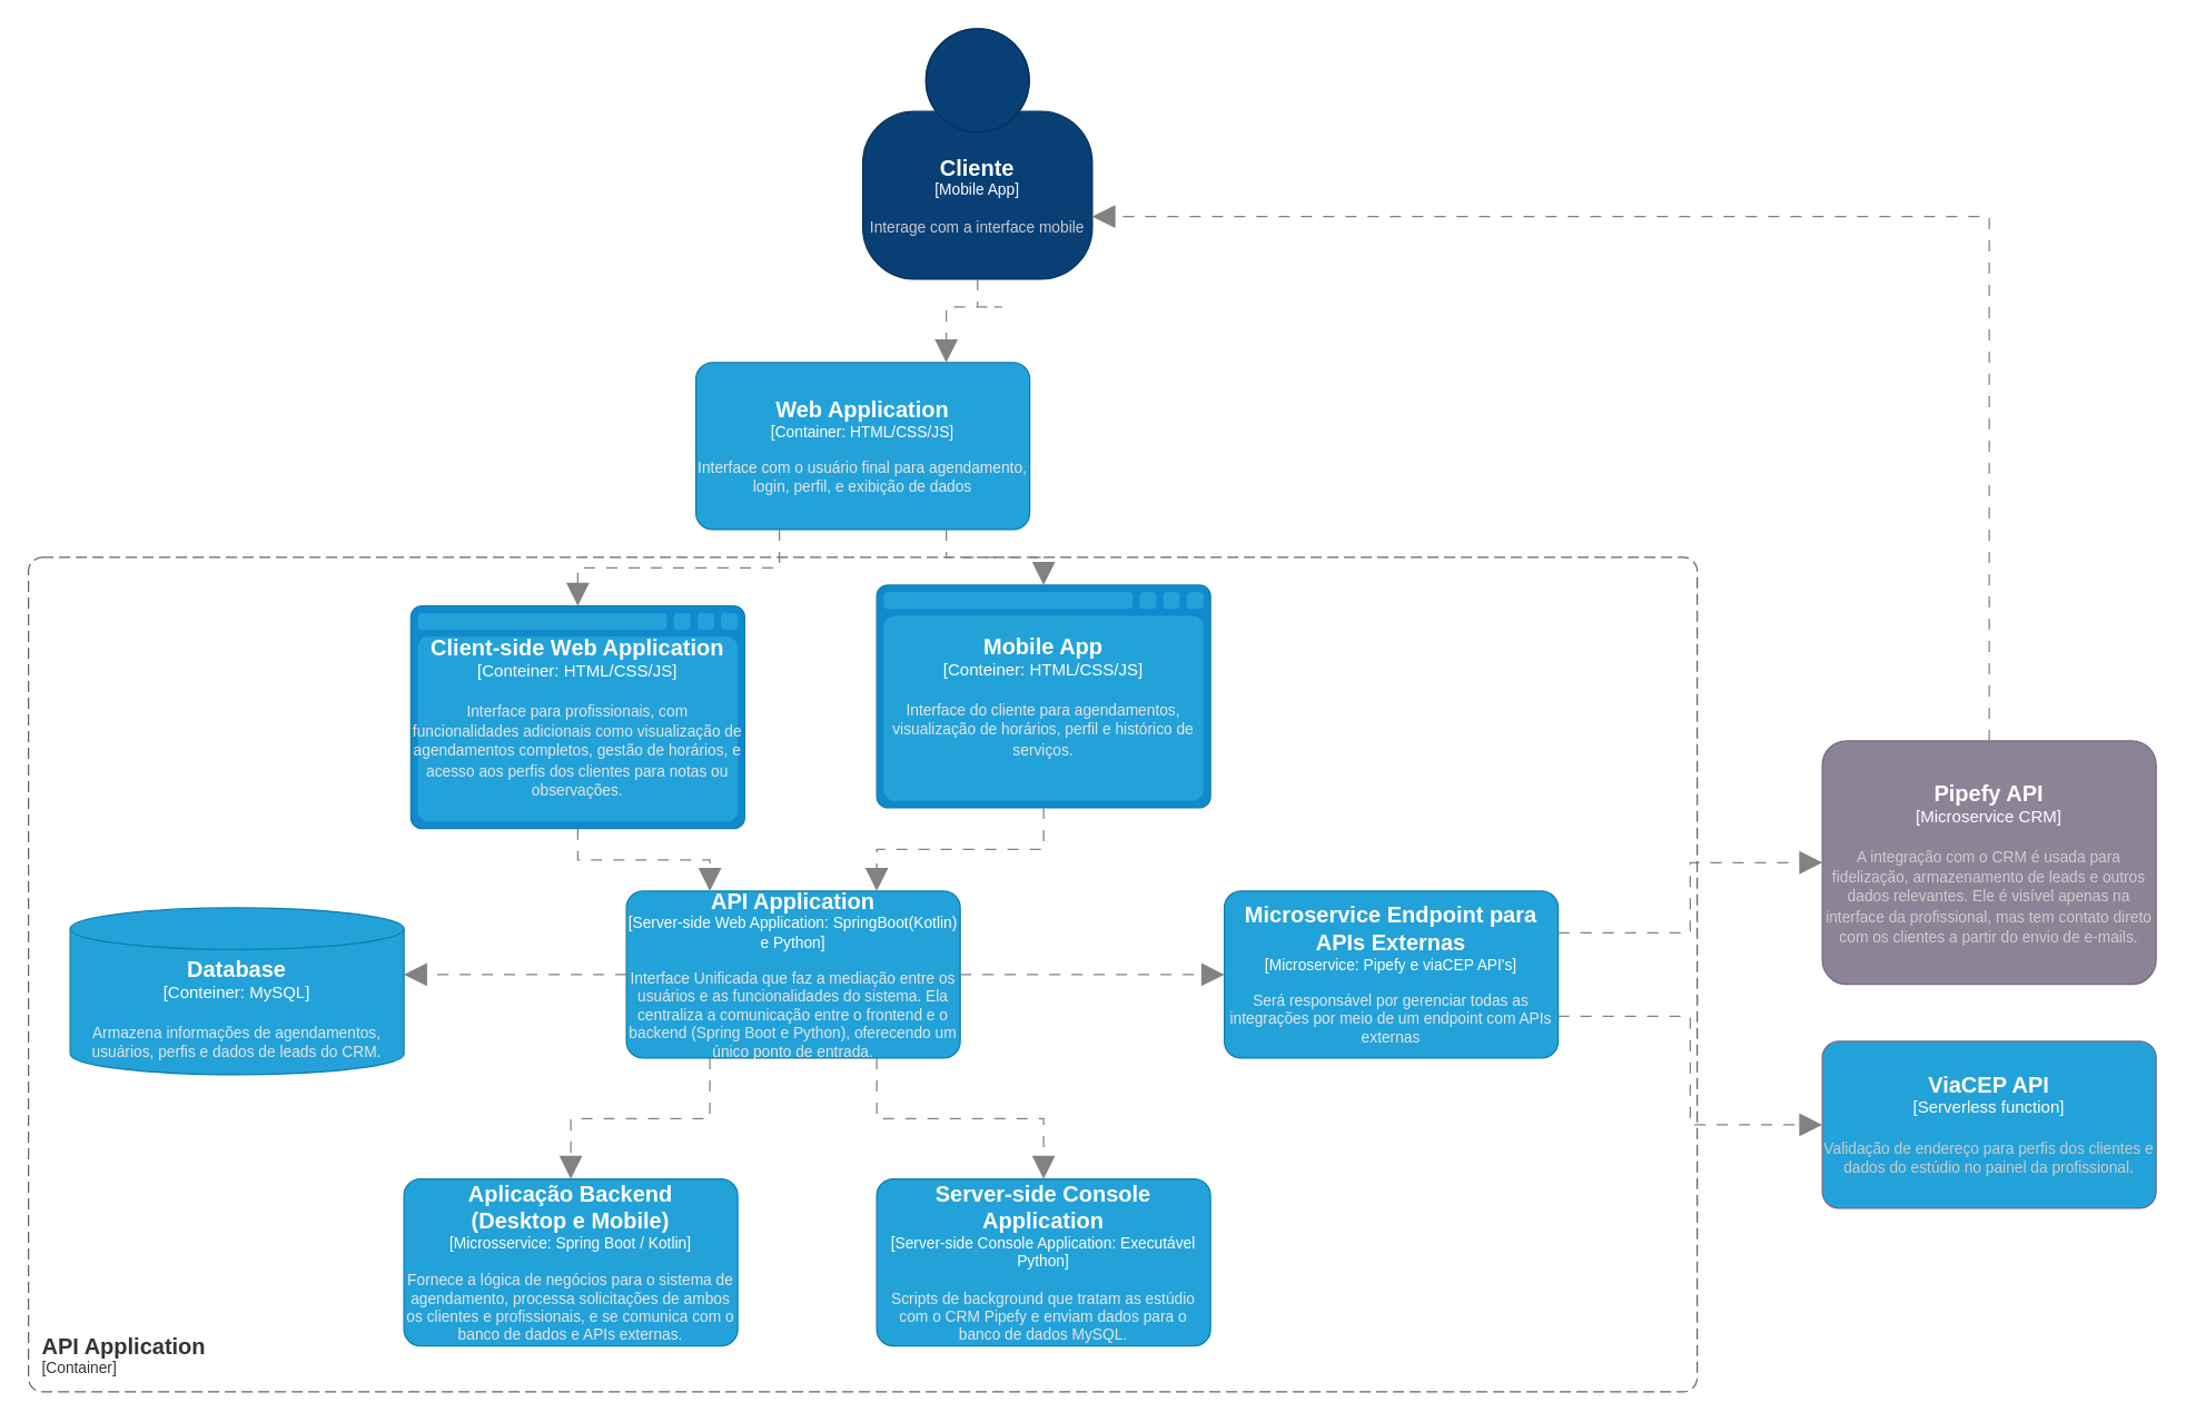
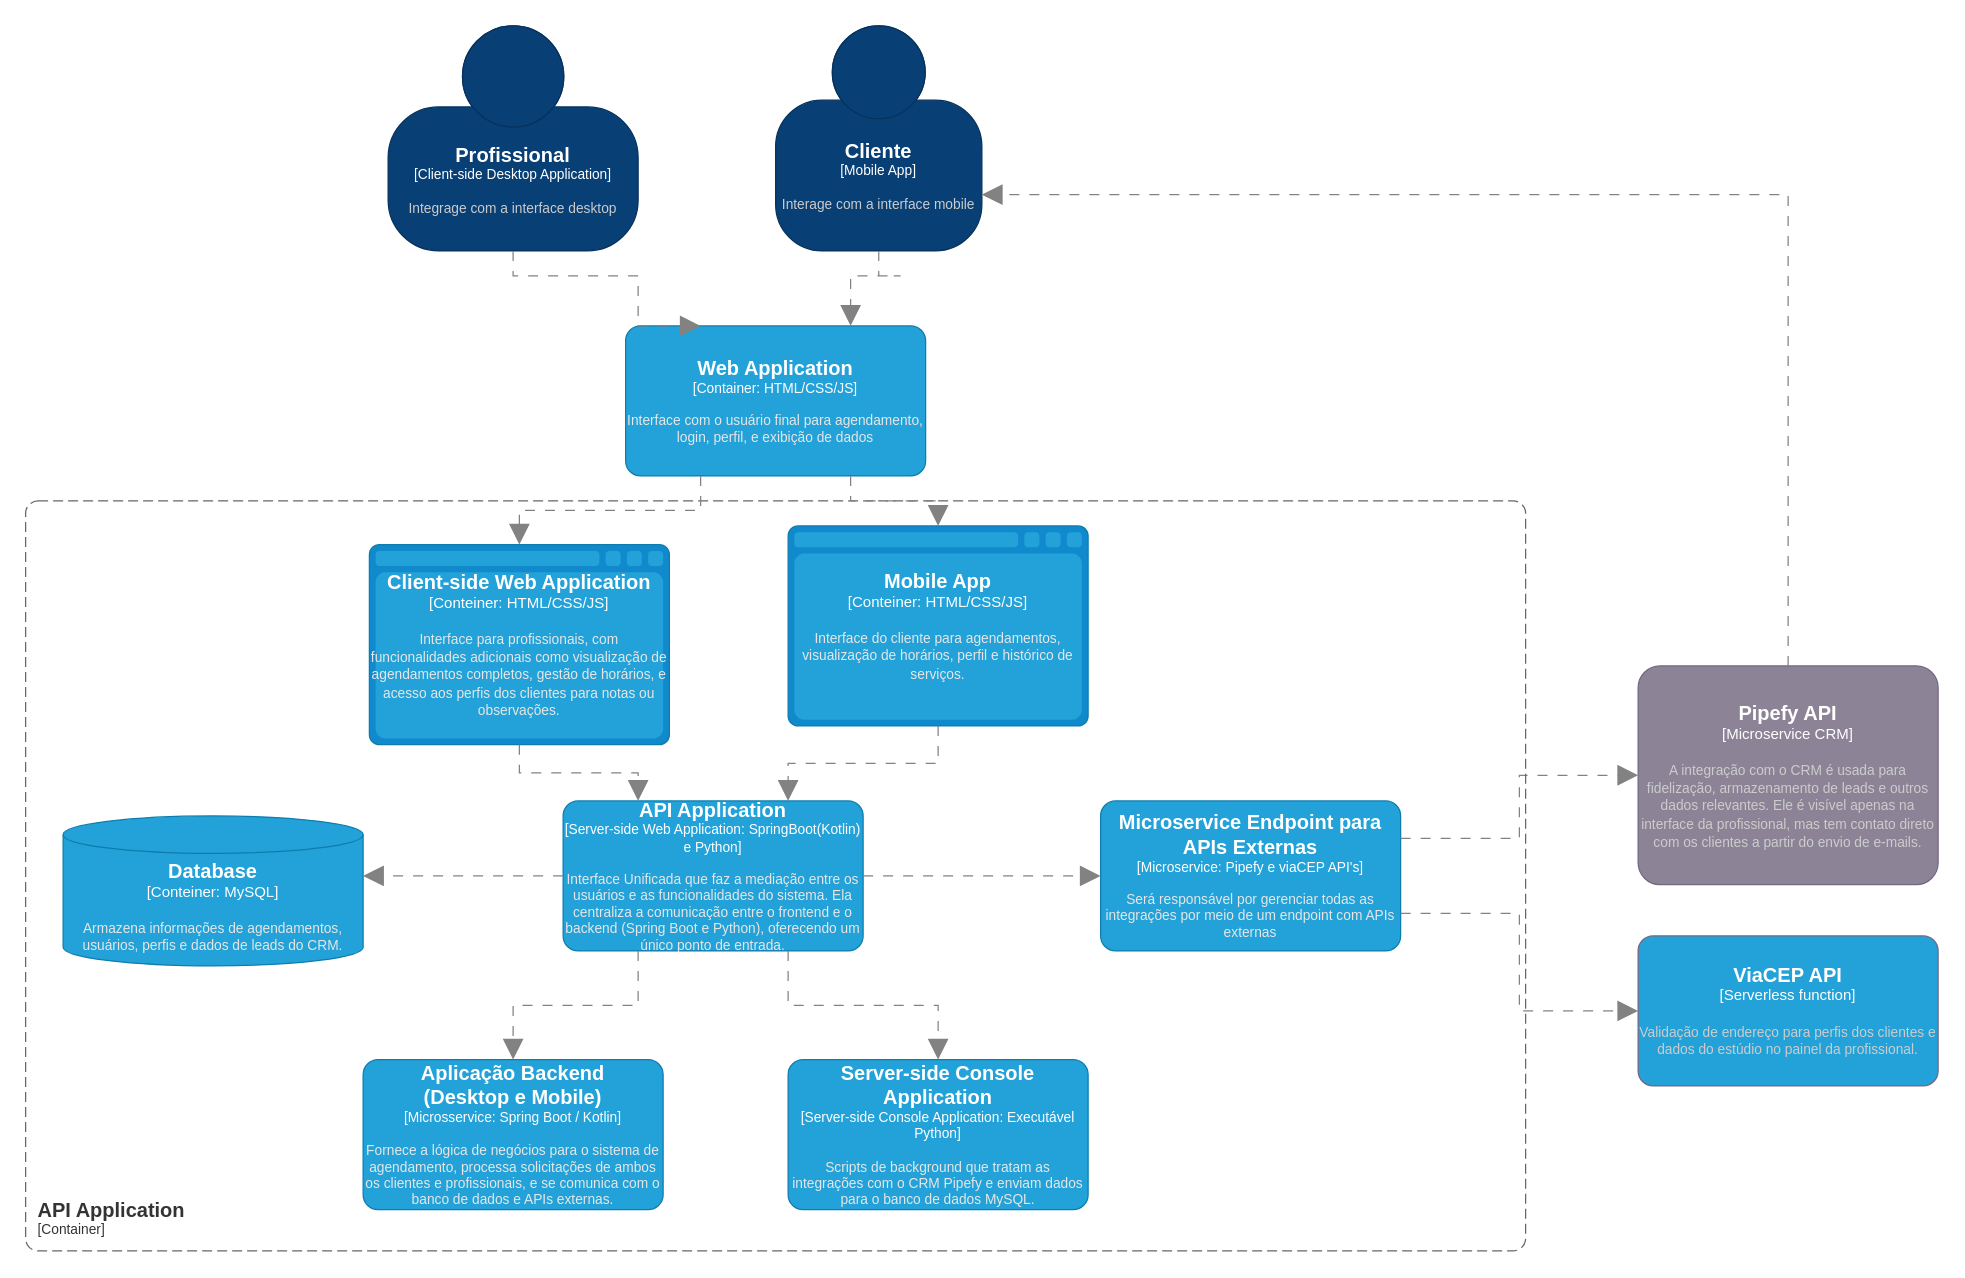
+ <mxCell id="3" value="&lt;font style=&quot;font-size: 16px&quot;&gt;&lt;b&gt;Profissional&lt;/b&gt;&lt;/font&gt;&lt;div&gt;[Client-side Desktop Application]&lt;/div&gt;&lt;br&gt;&lt;div&gt;&lt;font style=&quot;font-size: 11px&quot;&gt;&lt;font color=&quot;#cccccc&quot;&gt;Integrage com a interface desktop&lt;/font&gt;&lt;/div&gt;" style="html=1;fontSize=11;dashed=0;whiteSpace=wrap;fillColor=#083F75;strokeColor=#06315C;fontColor=#ffffff;shape=mxgraph.c4.person2;align=center;metaEdit=1;points=[[0.5,0,0],[1,0.5,0],[1,0.75,0],[0.75,1,0],[0.5,1,0],[0.25,1,0],[0,0.75,0],[0,0.5,0]];resizable=0;" vertex="1" parent="1"><mxGeometry x="310" width="200" height="180" as="geometry" y="20" /></mxCell>
+ <mxCell id="25" value="" style="endArrow=block;html=1;fontSize=10;fontColor=#404040;strokeWidth=1;endFill=1;strokeColor=#828282;elbow=vertical;metaEdit=1;endSize=14;startSize=14;jumpStyle=arc;jumpSize=16;rounded=0;edgeStyle=orthogonalEdgeStyle;exitX=0.5;exitY=1;exitDx=0;exitDy=0;exitPerimeter=0;dashed=1;dashPattern=8 8;entryX=0.25;entryY=0;entryDx=0;entryDy=0;entryPerimeter=0;" edge="1" parent="1" source="3" target="5"><mxGeometry width="240" relative="1" as="geometry"><mxPoint x="730" y="210" as="sourcePoint" /><mxPoint x="640" y="260" as="targetPoint" /><Array as="points"><mxPoint x="410" y="220" /><mxPoint x="510" y="220" /></Array></mxGeometry></mxCell>
- <mxCell id="9" value="&lt;font style=&quot;font-size: 16px&quot;&gt;&lt;b&gt;Server-side Console Application&lt;/b&gt;&lt;/font&gt;&lt;div&gt;[Server-side Console Application: Executável Python]&lt;/div&gt;&lt;br&gt;&lt;div&gt;&lt;font style=&quot;font-size: 11px&quot;&gt;&lt;font color=&quot;#E6E6E6&quot;&gt;Scripts de background que tratam as estúdio com o CRM Pipefy e enviam dados para o banco de dados MySQL.&lt;/font&gt;&lt;/div&gt;" style="rounded=1;whiteSpace=wrap;html=1;fontSize=11;labelBackgroundColor=none;fillColor=#23A2D9;fontColor=#ffffff;align=center;arcSize=10;strokeColor=#0E7DAD;metaEdit=1;resizable=0;points=[[0.25,0,0],[0.5,0,0],[0.75,0,0],[1,0.25,0],[1,0.5,0],[1,0.75,0],[0.75,1,0],[0.5,1,0],[0.25,1,0],[0,0.75,0],[0,0.5,0],[0,0.25,0]];" vertex="1" parent="1"><mxGeometry x="630" y="847" width="240" height="120" as="geometry" /></mxCell>
+ <mxCell id="9" value="&lt;font style=&quot;font-size: 16px&quot;&gt;&lt;b&gt;Server-side Console Application&lt;/b&gt;&lt;/font&gt;&lt;div&gt;[Server-side Console Application: Executável Python]&lt;/div&gt;&lt;br&gt;&lt;div&gt;&lt;font style=&quot;font-size: 11px&quot;&gt;&lt;font color=&quot;#E6E6E6&quot;&gt;Scripts de background que tratam as integrações com o CRM Pipefy e enviam dados para o banco de dados MySQL.&lt;/font&gt;&lt;/div&gt;" style="rounded=1;whiteSpace=wrap;html=1;fontSize=11;labelBackgroundColor=none;fillColor=#23A2D9;fontColor=#ffffff;align=center;arcSize=10;strokeColor=#0E7DAD;metaEdit=1;resizable=0;points=[[0.25,0,0],[0.5,0,0],[0.75,0,0],[1,0.25,0],[1,0.5,0],[1,0.75,0],[0.75,1,0],[0.5,1,0],[0.25,1,0],[0,0.75,0],[0,0.5,0],[0,0.25,0]];" vertex="1" parent="1"><mxGeometry x="630" y="847" width="240" height="120" as="geometry" /></mxCell>
